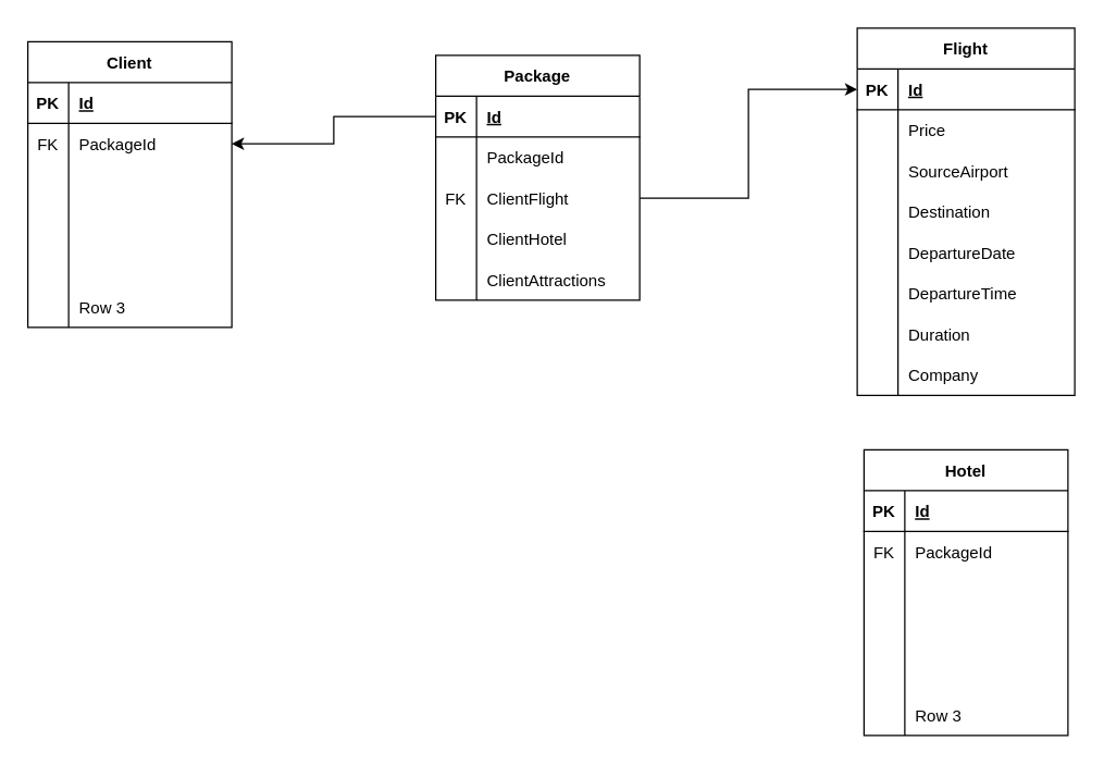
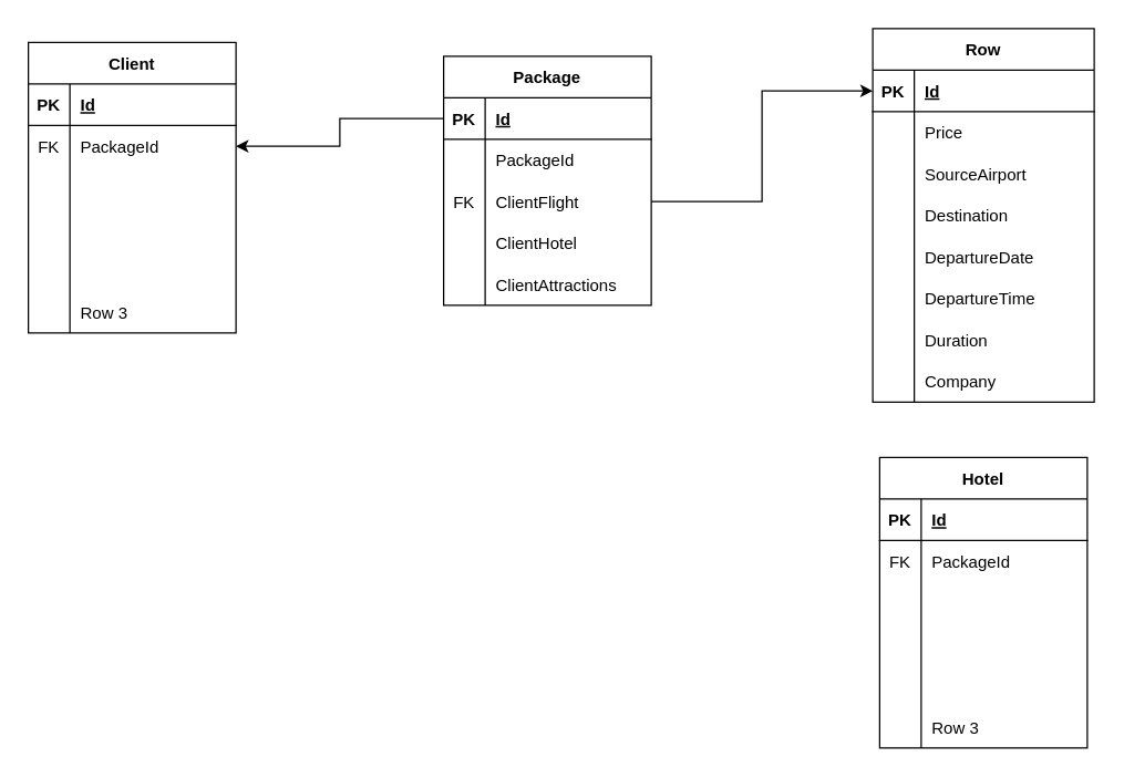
- <mxCell id="38" value="Flight" style="shape=table;startSize=30;container=1;collapsible=1;childLayout=tableLayout;fixedRows=1;rowLines=0;fontStyle=1;align=center;resizeLast=1;rounded=0;swimlaneFillColor=none;perimeterSpacing=0;gradientColor=none;" parent="1" vertex="1"><mxGeometry x="630" y="20" width="160" height="270" as="geometry" /></mxCell>
+ <mxCell id="38" value="Row" style="shape=table;startSize=30;container=1;collapsible=1;childLayout=tableLayout;fixedRows=1;rowLines=0;fontStyle=1;align=center;resizeLast=1;rounded=0;swimlaneFillColor=none;perimeterSpacing=0;gradientColor=none;" parent="1" vertex="1"><mxGeometry x="630" y="20" width="160" height="270" as="geometry" /></mxCell>
